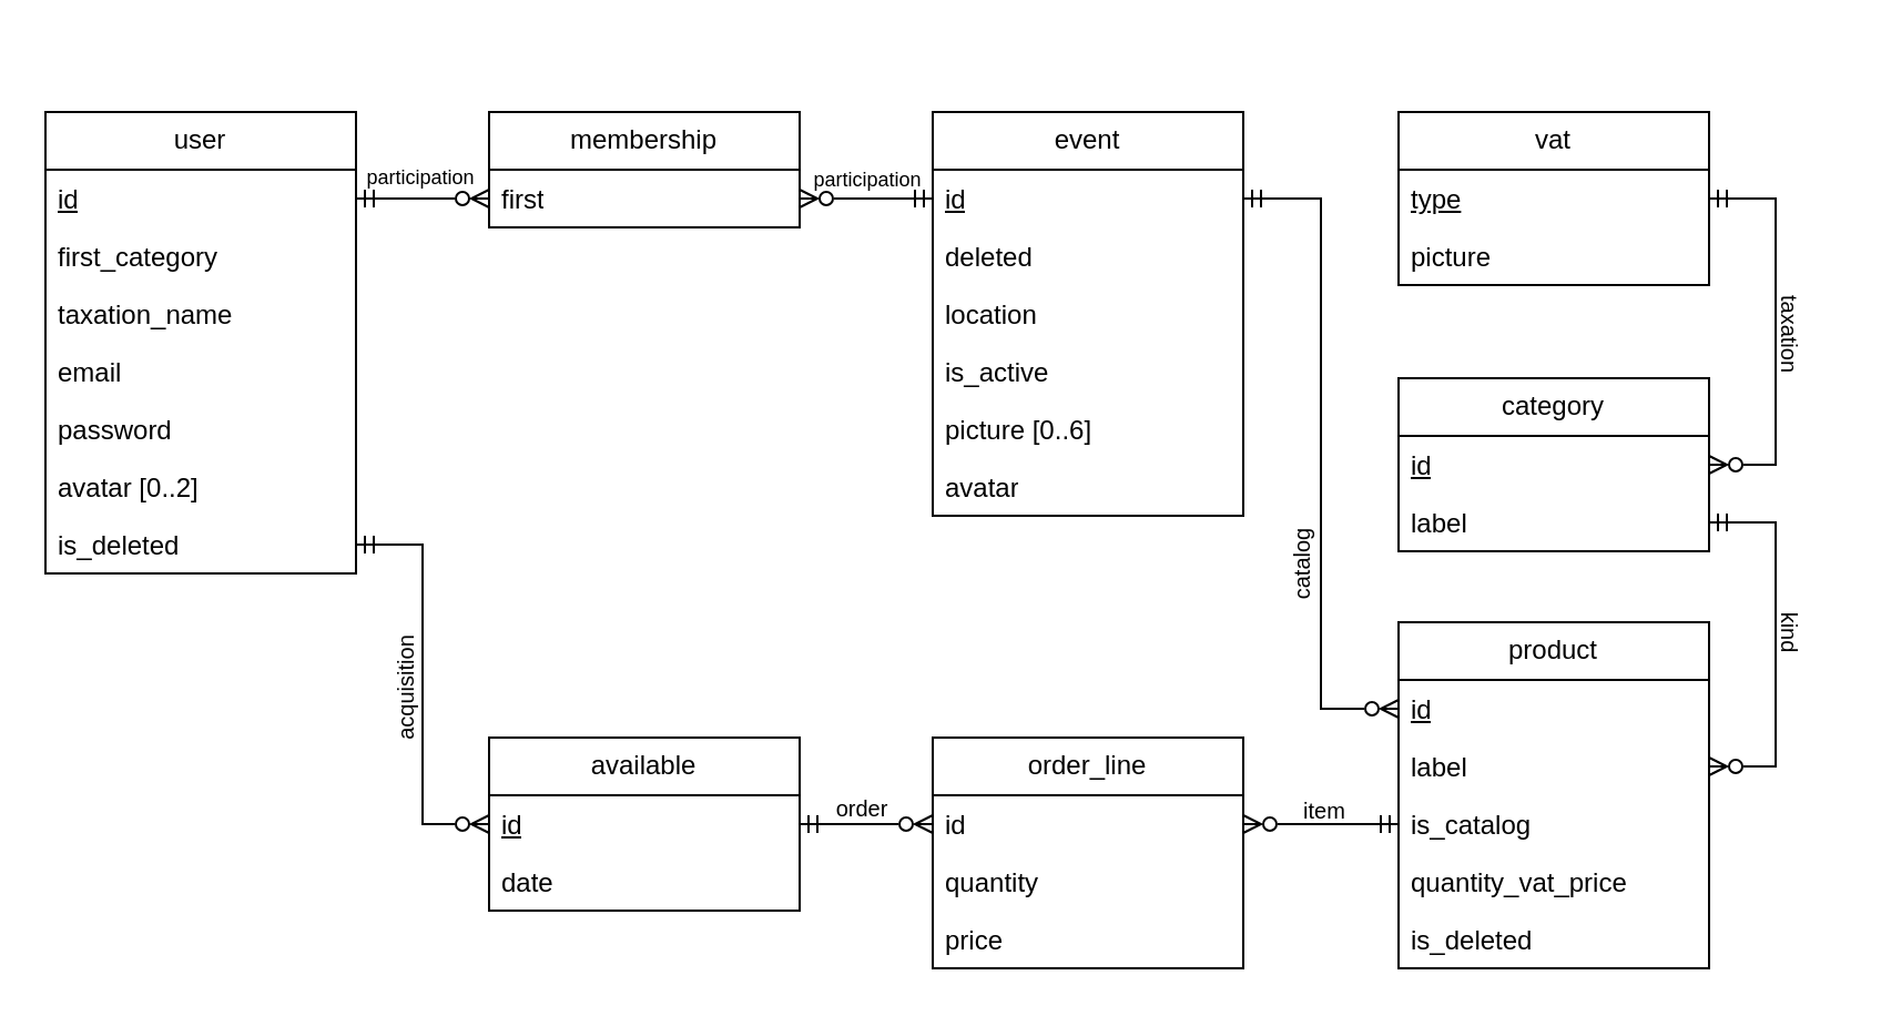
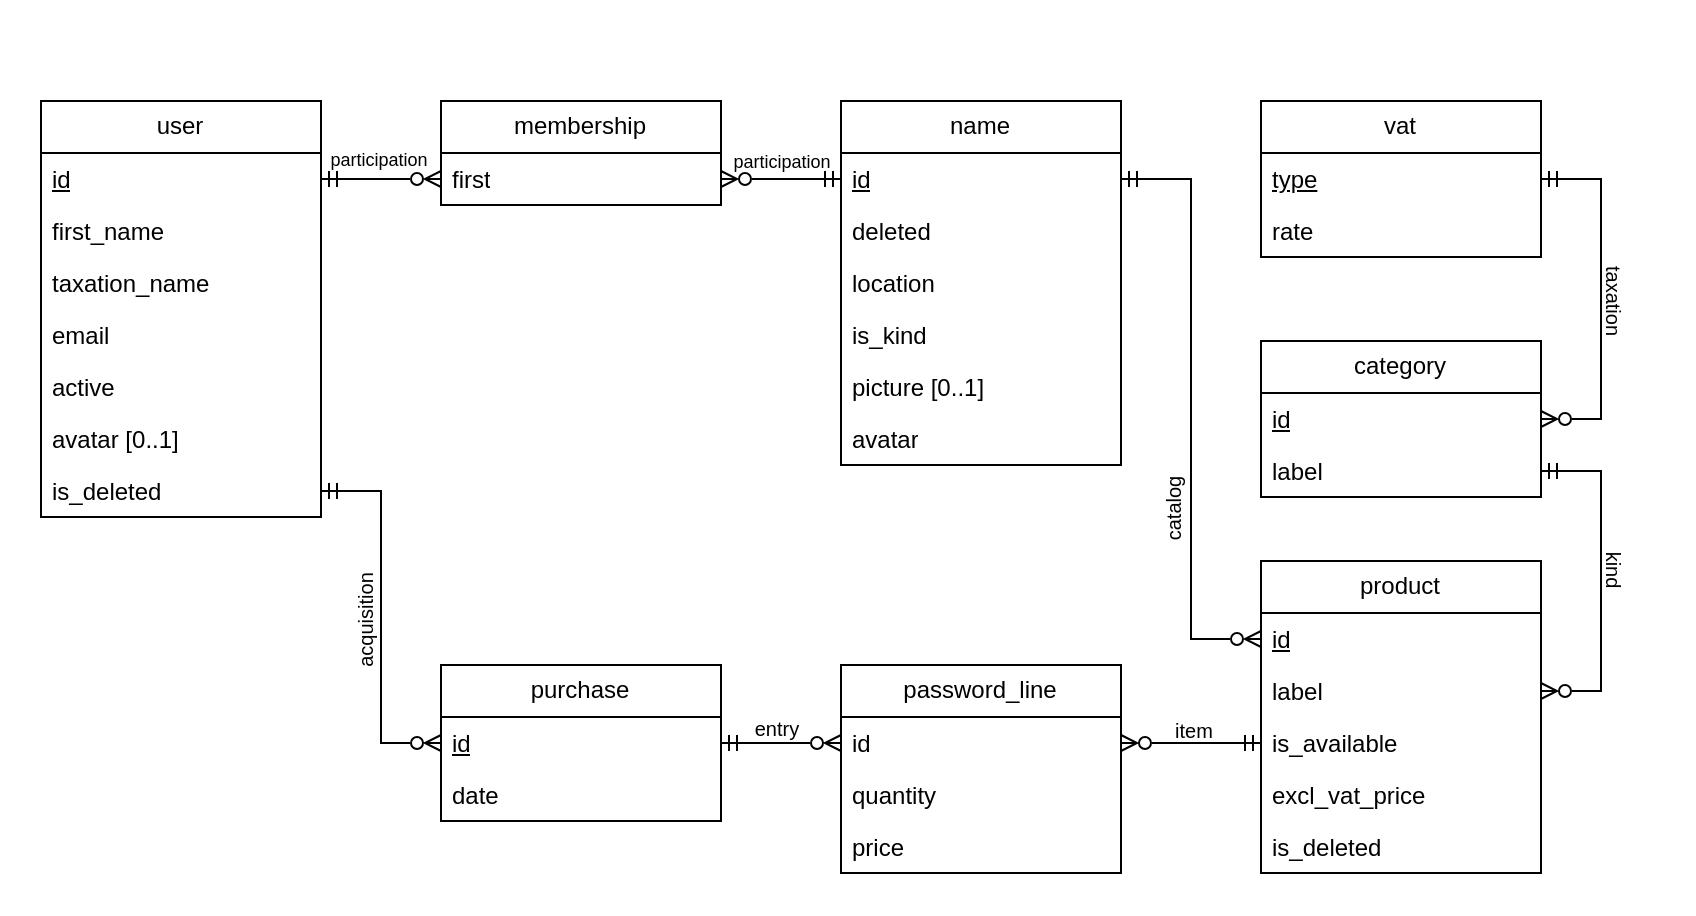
- <mxCell id="10" value="event" style="swimlane;fontStyle=0;childLayout=stackLayout;horizontal=1;startSize=26;fillColor=none;horizontalStack=0;resizeParent=1;resizeParentMax=0;resizeLast=0;collapsible=1;marginBottom=0;whiteSpace=wrap;html=1;" parent="1" vertex="1"><mxGeometry x="420" y="50" width="140" height="182" as="geometry" /></mxCell>
+ <mxCell id="10" value="name" style="swimlane;fontStyle=0;childLayout=stackLayout;horizontal=1;startSize=26;fillColor=none;horizontalStack=0;resizeParent=1;resizeParentMax=0;resizeLast=0;collapsible=1;marginBottom=0;whiteSpace=wrap;html=1;" parent="1" vertex="1"><mxGeometry x="420" y="50" width="140" height="182" as="geometry" /></mxCell>
- <mxCell id="4" value="first_category" style="text;strokeColor=none;fillColor=none;align=left;verticalAlign=top;spacingLeft=4;spacingRight=4;overflow=hidden;rotatable=0;points=[[0,0.5],[1,0.5]];portConstraint=eastwest;whiteSpace=wrap;html=1;" parent="2" vertex="1"><mxGeometry y="52" width="140" height="26" as="geometry" /></mxCell>
+ <mxCell id="4" value="first_name" style="text;strokeColor=none;fillColor=none;align=left;verticalAlign=top;spacingLeft=4;spacingRight=4;overflow=hidden;rotatable=0;points=[[0,0.5],[1,0.5]];portConstraint=eastwest;whiteSpace=wrap;html=1;" parent="2" vertex="1"><mxGeometry y="52" width="140" height="26" as="geometry" /></mxCell>
- <mxCell id="31" value="picture" style="text;strokeColor=none;fillColor=none;align=left;verticalAlign=top;spacingLeft=4;spacingRight=4;overflow=hidden;rotatable=0;points=[[0,0.5],[1,0.5]];portConstraint=eastwest;whiteSpace=wrap;html=1;" parent="29" vertex="1"><mxGeometry y="52" width="140" height="26" as="geometry" /></mxCell>
+ <mxCell id="31" value="rate" style="text;strokeColor=none;fillColor=none;align=left;verticalAlign=top;spacingLeft=4;spacingRight=4;overflow=hidden;rotatable=0;points=[[0,0.5],[1,0.5]];portConstraint=eastwest;whiteSpace=wrap;html=1;" parent="29" vertex="1"><mxGeometry y="52" width="140" height="26" as="geometry" /></mxCell>
- <mxCell id="14" value="is_active" style="text;strokeColor=none;fillColor=none;align=left;verticalAlign=top;spacingLeft=4;spacingRight=4;overflow=hidden;rotatable=0;points=[[0,0.5],[1,0.5]];portConstraint=eastwest;whiteSpace=wrap;html=1;" parent="10" vertex="1"><mxGeometry y="104" width="140" height="26" as="geometry" /></mxCell>
+ <mxCell id="14" value="is_kind" style="text;strokeColor=none;fillColor=none;align=left;verticalAlign=top;spacingLeft=4;spacingRight=4;overflow=hidden;rotatable=0;points=[[0,0.5],[1,0.5]];portConstraint=eastwest;whiteSpace=wrap;html=1;" parent="10" vertex="1"><mxGeometry y="104" width="140" height="26" as="geometry" /></mxCell>
- <mxCell id="7" value="password" style="text;strokeColor=none;fillColor=none;align=left;verticalAlign=top;spacingLeft=4;spacingRight=4;overflow=hidden;rotatable=0;points=[[0,0.5],[1,0.5]];portConstraint=eastwest;whiteSpace=wrap;html=1;" parent="2" vertex="1"><mxGeometry y="130" width="140" height="26" as="geometry" /></mxCell>
+ <mxCell id="7" value="active" style="text;strokeColor=none;fillColor=none;align=left;verticalAlign=top;spacingLeft=4;spacingRight=4;overflow=hidden;rotatable=0;points=[[0,0.5],[1,0.5]];portConstraint=eastwest;whiteSpace=wrap;html=1;" parent="2" vertex="1"><mxGeometry y="130" width="140" height="26" as="geometry" /></mxCell>
- <mxCell id="15" value="picture [0..6]" style="text;strokeColor=none;fillColor=none;align=left;verticalAlign=top;spacingLeft=4;spacingRight=4;overflow=hidden;rotatable=0;points=[[0,0.5],[1,0.5]];portConstraint=eastwest;whiteSpace=wrap;html=1;" parent="10" vertex="1"><mxGeometry y="130" width="140" height="26" as="geometry" /></mxCell>
+ <mxCell id="15" value="picture [0..1]" style="text;strokeColor=none;fillColor=none;align=left;verticalAlign=top;spacingLeft=4;spacingRight=4;overflow=hidden;rotatable=0;points=[[0,0.5],[1,0.5]];portConstraint=eastwest;whiteSpace=wrap;html=1;" parent="10" vertex="1"><mxGeometry y="130" width="140" height="26" as="geometry" /></mxCell>
- <mxCell id="8" value="avatar [0..2]" style="text;strokeColor=none;fillColor=none;align=left;verticalAlign=top;spacingLeft=4;spacingRight=4;overflow=hidden;rotatable=0;points=[[0,0.5],[1,0.5]];portConstraint=eastwest;whiteSpace=wrap;html=1;" parent="2" vertex="1"><mxGeometry y="156" width="140" height="26" as="geometry" /></mxCell>
+ <mxCell id="8" value="avatar [0..1]" style="text;strokeColor=none;fillColor=none;align=left;verticalAlign=top;spacingLeft=4;spacingRight=4;overflow=hidden;rotatable=0;points=[[0,0.5],[1,0.5]];portConstraint=eastwest;whiteSpace=wrap;html=1;" parent="2" vertex="1"><mxGeometry y="156" width="140" height="26" as="geometry" /></mxCell>
- <mxCell id="17" value="available" style="swimlane;fontStyle=0;childLayout=stackLayout;horizontal=1;startSize=26;fillColor=none;horizontalStack=0;resizeParent=1;resizeParentMax=0;resizeLast=0;collapsible=1;marginBottom=0;whiteSpace=wrap;html=1;" parent="1" vertex="1"><mxGeometry x="220" y="332" width="140" height="78" as="geometry" /></mxCell>
+ <mxCell id="17" value="purchase" style="swimlane;fontStyle=0;childLayout=stackLayout;horizontal=1;startSize=26;fillColor=none;horizontalStack=0;resizeParent=1;resizeParentMax=0;resizeLast=0;collapsible=1;marginBottom=0;whiteSpace=wrap;html=1;" parent="1" vertex="1"><mxGeometry x="220" y="332" width="140" height="78" as="geometry" /></mxCell>
- <mxCell id="42" value="order_line" style="swimlane;fontStyle=0;childLayout=stackLayout;horizontal=1;startSize=26;fillColor=none;horizontalStack=0;resizeParent=1;resizeParentMax=0;resizeLast=0;collapsible=1;marginBottom=0;whiteSpace=wrap;html=1;" parent="41" vertex="1"><mxGeometry y="32" width="140" height="104" as="geometry" /></mxCell>
+ <mxCell id="42" value="password_line" style="swimlane;fontStyle=0;childLayout=stackLayout;horizontal=1;startSize=26;fillColor=none;horizontalStack=0;resizeParent=1;resizeParentMax=0;resizeLast=0;collapsible=1;marginBottom=0;whiteSpace=wrap;html=1;" parent="41" vertex="1"><mxGeometry y="32" width="140" height="104" as="geometry" /></mxCell>
- <mxCell id="50" value="order" style="text;html=1;align=center;verticalAlign=middle;whiteSpace=wrap;rounded=0;fontSize=10;" parent="1" vertex="1"><mxGeometry x="376" y="359" width="25" height="10" as="geometry" /></mxCell>
+ <mxCell id="50" value="entry" style="text;html=1;align=center;verticalAlign=middle;whiteSpace=wrap;rounded=0;fontSize=10;" parent="1" vertex="1"><mxGeometry x="376" y="359" width="25" height="10" as="geometry" /></mxCell>
- <mxCell id="23" value="is_catalog" style="text;strokeColor=none;fillColor=none;align=left;verticalAlign=top;spacingLeft=4;spacingRight=4;overflow=hidden;rotatable=0;points=[[0,0.5],[1,0.5]];portConstraint=eastwest;whiteSpace=wrap;html=1;" parent="20" vertex="1"><mxGeometry y="78" width="140" height="26" as="geometry" /></mxCell>
+ <mxCell id="23" value="is_available" style="text;strokeColor=none;fillColor=none;align=left;verticalAlign=top;spacingLeft=4;spacingRight=4;overflow=hidden;rotatable=0;points=[[0,0.5],[1,0.5]];portConstraint=eastwest;whiteSpace=wrap;html=1;" parent="20" vertex="1"><mxGeometry y="78" width="140" height="26" as="geometry" /></mxCell>
- <mxCell id="24" value="quantity_vat_price" style="text;strokeColor=none;fillColor=none;align=left;verticalAlign=top;spacingLeft=4;spacingRight=4;overflow=hidden;rotatable=0;points=[[0,0.5],[1,0.5]];portConstraint=eastwest;whiteSpace=wrap;html=1;" parent="20" vertex="1"><mxGeometry y="104" width="140" height="26" as="geometry" /></mxCell>
+ <mxCell id="24" value="excl_vat_price" style="text;strokeColor=none;fillColor=none;align=left;verticalAlign=top;spacingLeft=4;spacingRight=4;overflow=hidden;rotatable=0;points=[[0,0.5],[1,0.5]];portConstraint=eastwest;whiteSpace=wrap;html=1;" parent="20" vertex="1"><mxGeometry y="104" width="140" height="26" as="geometry" /></mxCell>
